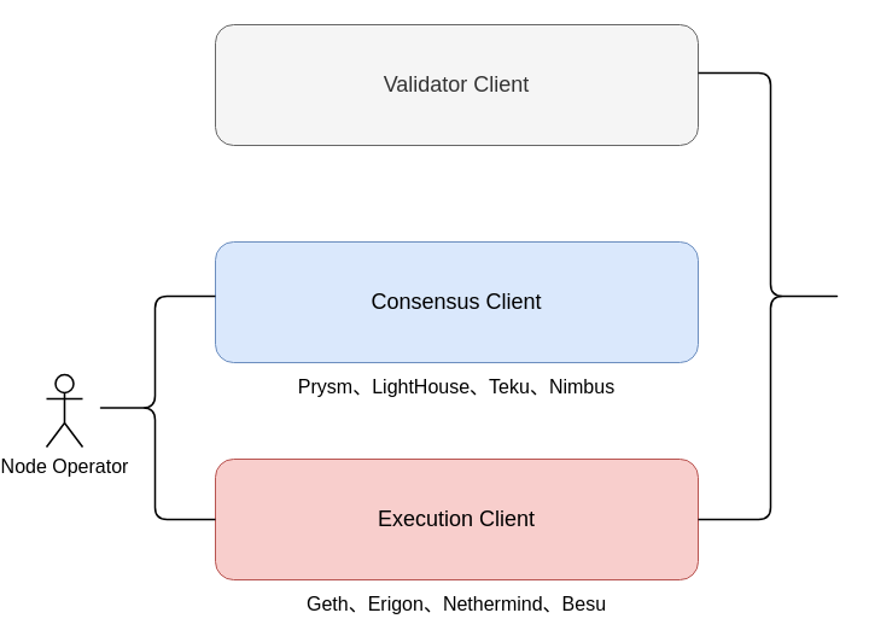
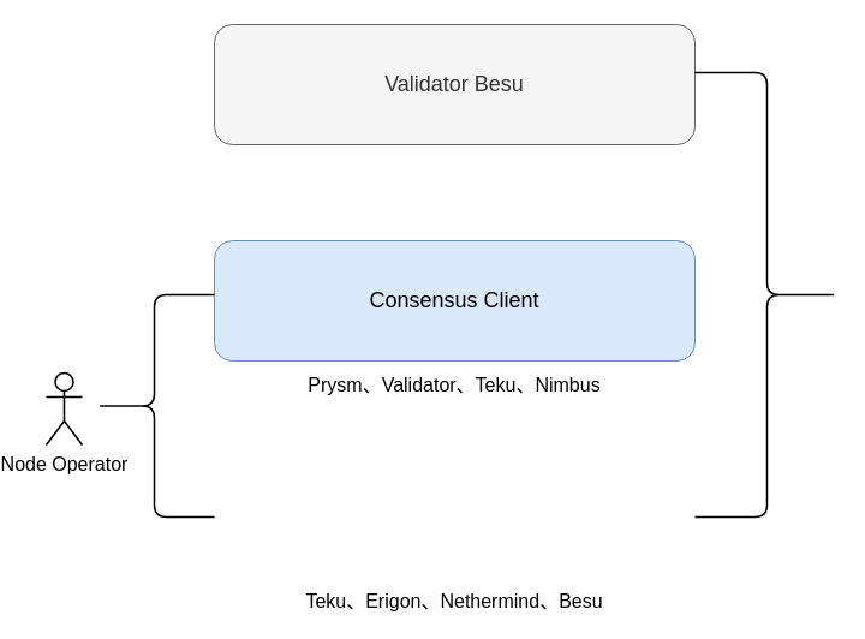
- <mxCell id="4" value="&lt;font style=&quot;font-size: 18px;&quot;&gt;Validator Client&lt;/font&gt;" style="rounded=1;whiteSpace=wrap;html=1;fillColor=#f5f5f5;fontColor=#333333;strokeColor=#666666;" vertex="1" parent="1"><mxGeometry x="160" y="20" width="400" height="100" as="geometry" /></mxCell>
+ <mxCell id="4" value="&lt;font style=&quot;font-size: 18px;&quot;&gt;Validator Besu&lt;/font&gt;" style="rounded=1;whiteSpace=wrap;html=1;fillColor=#f5f5f5;fontColor=#333333;strokeColor=#666666;" vertex="1" parent="1"><mxGeometry x="160" y="20" width="400" height="100" as="geometry" /></mxCell>
- <mxCell id="6" value="&lt;span style=&quot;font-size: 16px;&quot;&gt;Prysm、LightHouse、Teku、Nimbus&lt;/span&gt;" style="text;html=1;strokeColor=none;fillColor=none;align=center;verticalAlign=middle;whiteSpace=wrap;rounded=0;fontSize=18;" vertex="1" parent="1"><mxGeometry x="210" y="310" width="300" height="20" as="geometry" /></mxCell>
+ <mxCell id="6" value="&lt;span style=&quot;font-size: 16px;&quot;&gt;Prysm、Validator、Teku、Nimbus&lt;/span&gt;" style="text;html=1;strokeColor=none;fillColor=none;align=center;verticalAlign=middle;whiteSpace=wrap;rounded=0;fontSize=18;" vertex="1" parent="1"><mxGeometry x="210" y="310" width="300" height="20" as="geometry" /></mxCell>
- <mxCell id="2" value="&lt;font style=&quot;font-size: 18px;&quot;&gt;Execution Client&lt;/font&gt;" style="rounded=1;whiteSpace=wrap;html=1;fillColor=#f8cecc;strokeColor=#b85450;" vertex="1" parent="1"><mxGeometry x="160" y="380" width="400" height="100" as="geometry" /></mxCell>
- <mxCell id="5" value="&lt;font style=&quot;font-size: 16px;&quot;&gt;Geth、Erigon、Nethermind、Besu&lt;/font&gt;" style="text;html=1;strokeColor=none;fillColor=none;align=center;verticalAlign=middle;whiteSpace=wrap;rounded=0;fontSize=18;" vertex="1" parent="1"><mxGeometry x="210" y="490" width="300" height="20" as="geometry" /></mxCell>
+ <mxCell id="5" value="&lt;font style=&quot;font-size: 16px;&quot;&gt;Teku、Erigon、Nethermind、Besu&lt;/font&gt;" style="text;html=1;strokeColor=none;fillColor=none;align=center;verticalAlign=middle;whiteSpace=wrap;rounded=0;fontSize=18;" vertex="1" parent="1"><mxGeometry x="210" y="490" width="300" height="20" as="geometry" /></mxCell>
